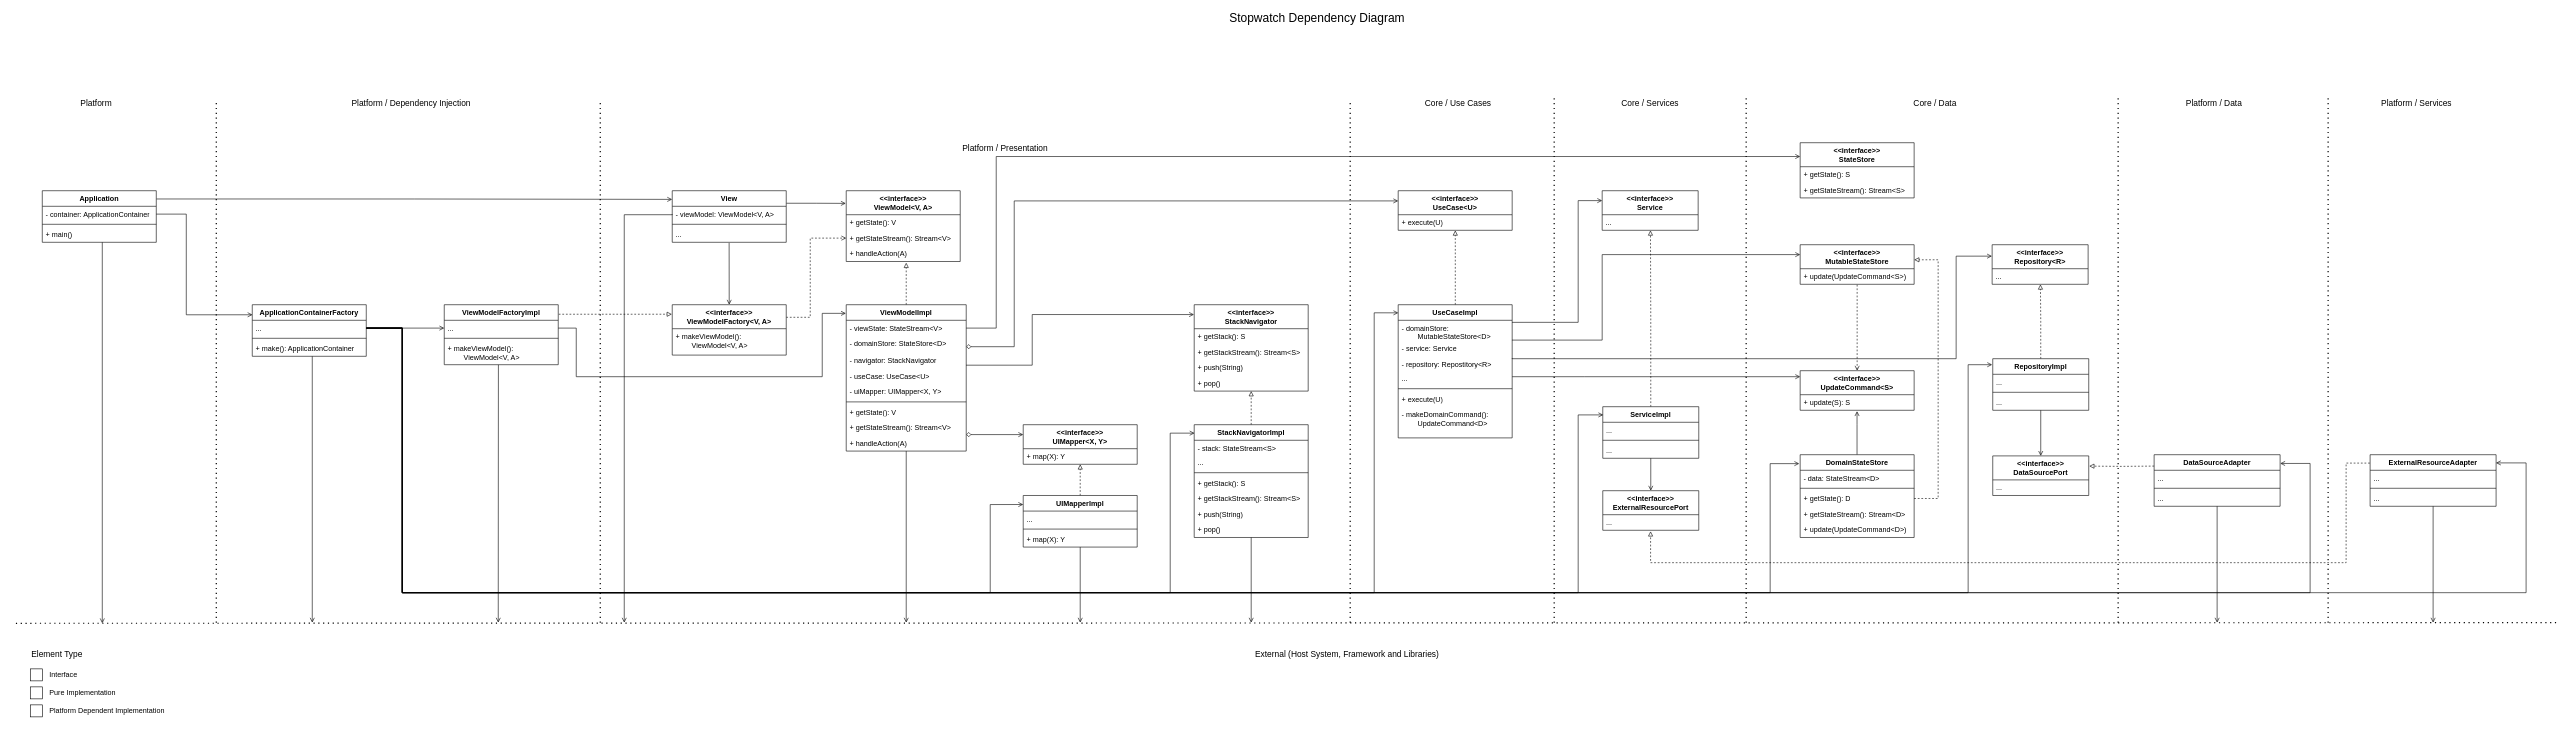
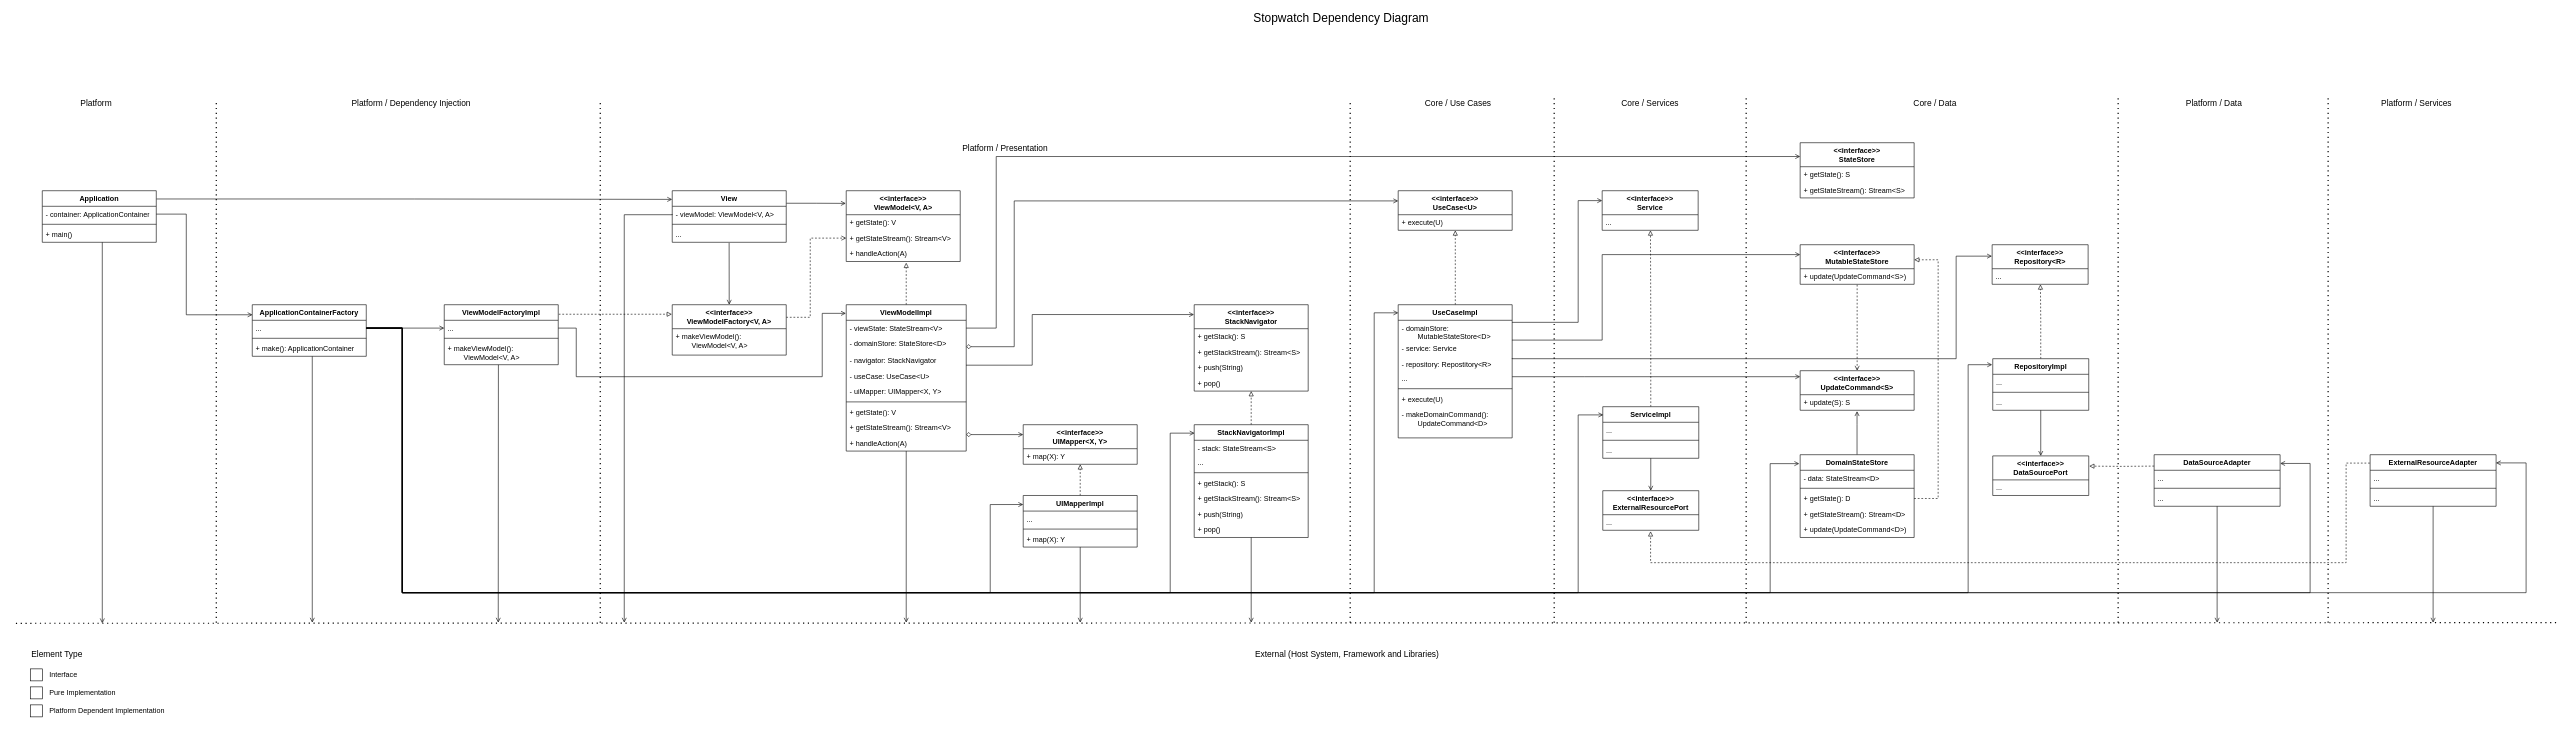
- <mxCell id="170" value="Stopwatch Dependency Diagram" style="text;html=1;strokeColor=none;fillColor=none;align=center;verticalAlign=middle;whiteSpace=wrap;rounded=0;fontSize=20;" parent="1" vertex="1"><mxGeometry x="2040" y="20" width="310" height="17" as="geometry" /></mxCell>
+ <mxCell id="170" value="Stopwatch Dependency Diagram" style="text;html=1;strokeColor=none;fillColor=none;align=center;verticalAlign=middle;whiteSpace=wrap;rounded=0;fontSize=20;" parent="1" vertex="1"><mxGeometry x="2080" y="20" width="310" height="17" as="geometry" /></mxCell>
